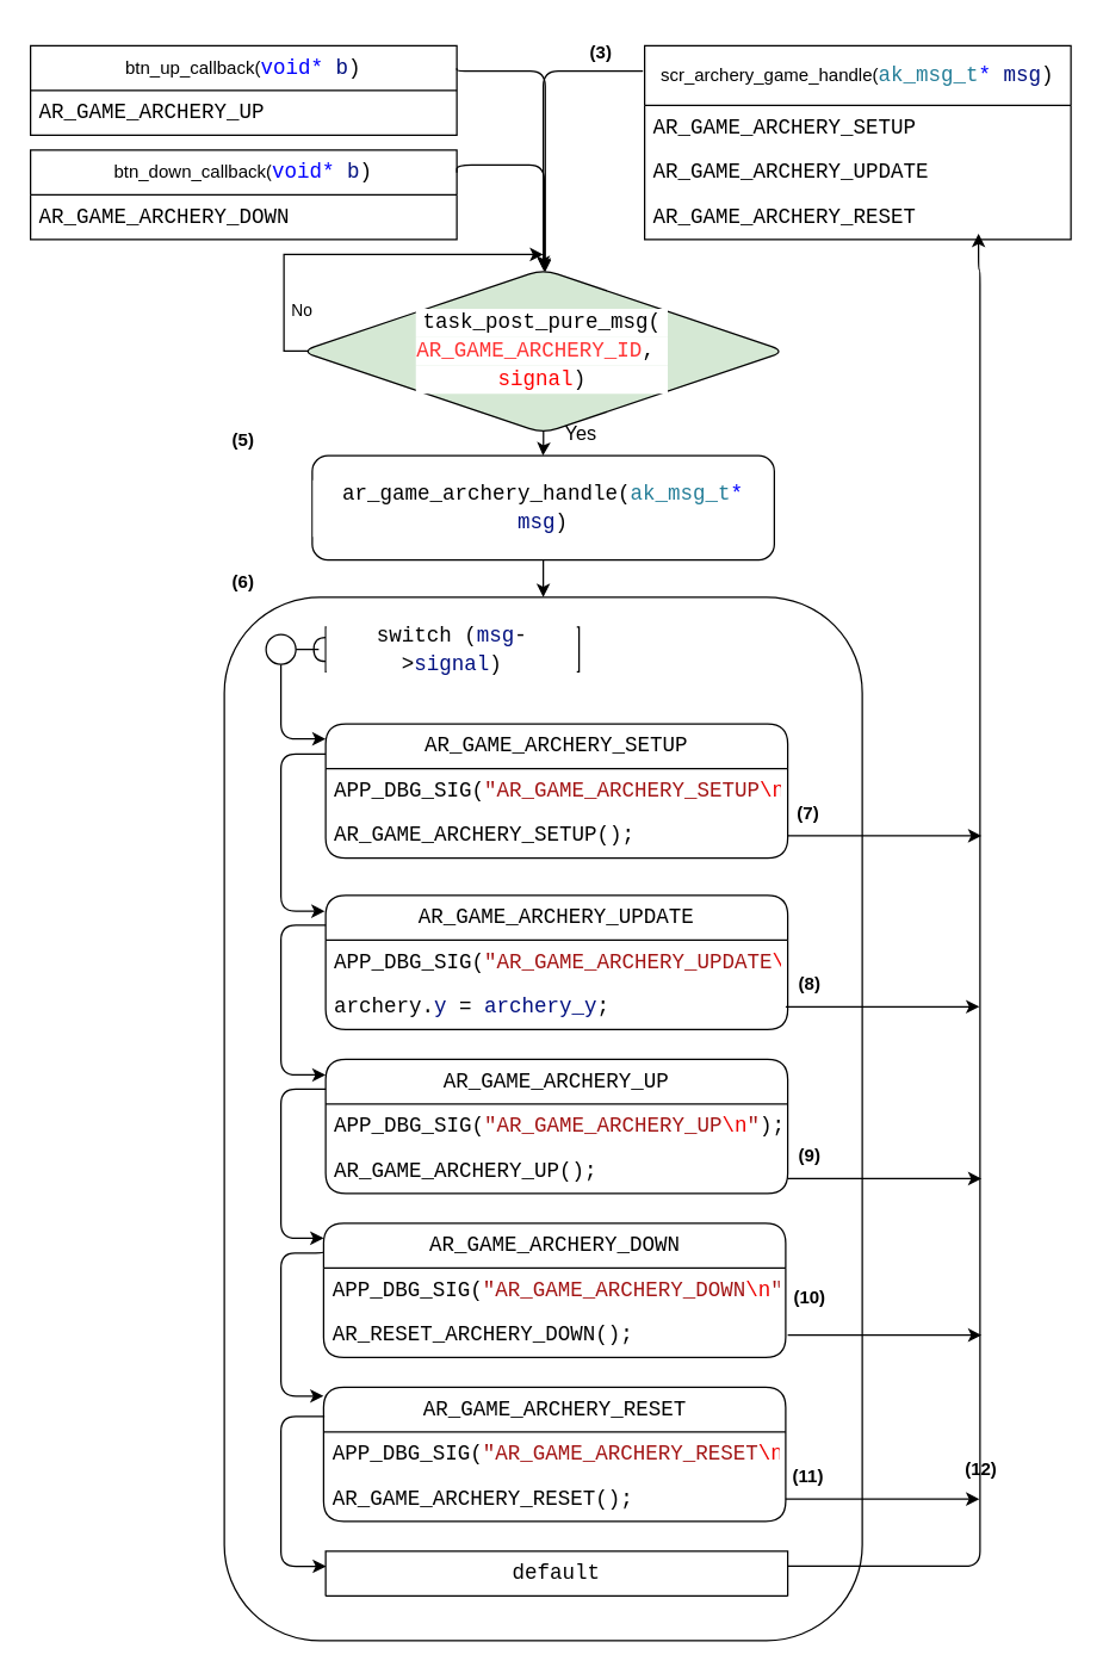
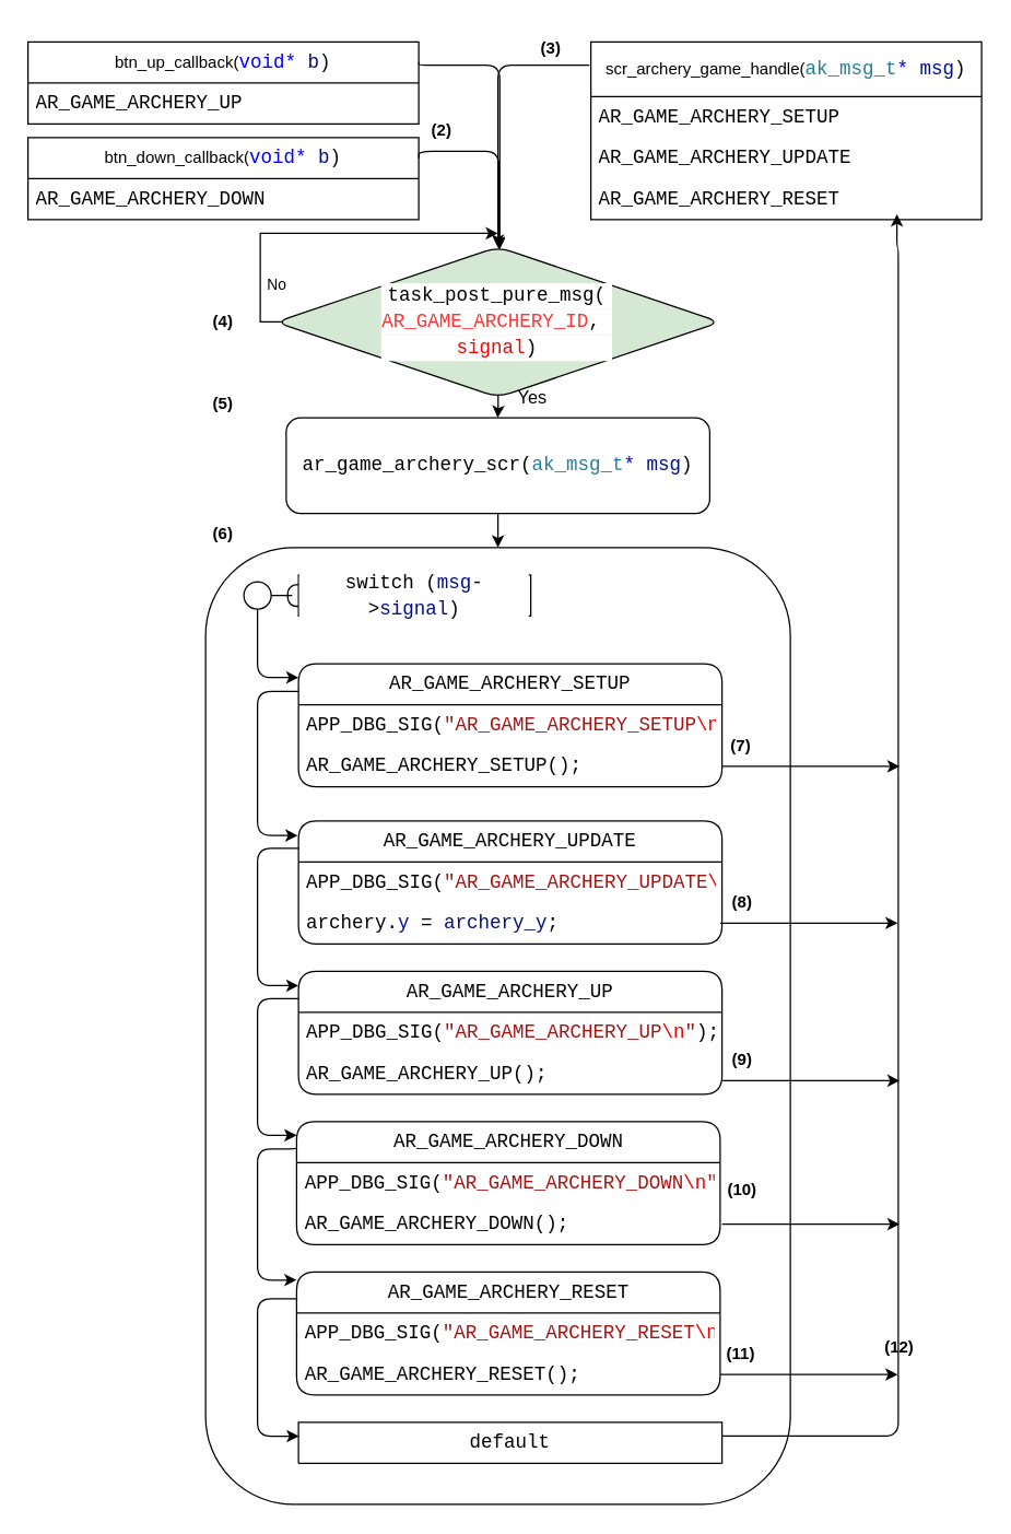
+ <mxCell id="41" value="&lt;b&gt;(2)&lt;/b&gt;" style="text;html=1;strokeColor=none;fillColor=none;align=center;verticalAlign=middle;whiteSpace=wrap;rounded=0;" parent="1" vertex="1"><mxGeometry x="308" y="80" width="30" height="30" as="geometry" /></mxCell>
+ <mxCell id="43" value="&lt;b&gt;(4)&lt;/b&gt;" style="text;html=1;strokeColor=none;fillColor=none;align=center;verticalAlign=middle;whiteSpace=wrap;rounded=0;" parent="1" vertex="1"><mxGeometry x="148" y="220" width="30" height="30" as="geometry" /></mxCell>
- <mxCell id="3" value="&lt;div&gt;&lt;div style=&quot;background-color: rgb(255, 255, 255); font-family: Consolas, &amp;quot;Courier New&amp;quot;, monospace; font-size: 14px; line-height: 19px;&quot;&gt;ar_game_archery_handle(&lt;span style=&quot;color: #267f99;&quot;&gt;ak_msg_t&lt;/span&gt;&lt;span style=&quot;color: #0000ff;&quot;&gt;*&lt;/span&gt; &lt;span style=&quot;color: #001080;&quot;&gt;msg&lt;/span&gt;)&lt;/div&gt;&lt;/div&gt;" style="rounded=1;whiteSpace=wrap;html=1;fontSize=12;glass=0;strokeWidth=1;shadow=0;" parent="1" vertex="1"><mxGeometry x="209" y="305" width="310" height="70" as="geometry" /></mxCell>
+ <mxCell id="3" value="&lt;div&gt;&lt;div style=&quot;background-color: rgb(255, 255, 255); font-family: Consolas, &amp;quot;Courier New&amp;quot;, monospace; font-size: 14px; line-height: 19px;&quot;&gt;ar_game_archery_scr(&lt;span style=&quot;color: #267f99;&quot;&gt;ak_msg_t&lt;/span&gt;&lt;span style=&quot;color: #0000ff;&quot;&gt;*&lt;/span&gt; &lt;span style=&quot;color: #001080;&quot;&gt;msg&lt;/span&gt;)&lt;/div&gt;&lt;/div&gt;" style="rounded=1;whiteSpace=wrap;html=1;fontSize=12;glass=0;strokeWidth=1;shadow=0;" parent="1" vertex="1"><mxGeometry x="209" y="305" width="310" height="70" as="geometry" /></mxCell>
- <mxCell id="17" value="&lt;div style=&quot;background-color: rgb(255, 255, 255); font-family: Consolas, &amp;quot;Courier New&amp;quot;, monospace; font-size: 14px; line-height: 19px;&quot;&gt;&lt;div style=&quot;line-height: 19px;&quot;&gt;&lt;div style=&quot;line-height: 19px;&quot;&gt;AR_RESET_ARCHERY_DOWN();&lt;/div&gt;&lt;/div&gt;&lt;/div&gt;" style="text;strokeColor=none;fillColor=none;align=left;verticalAlign=middle;spacingLeft=4;spacingRight=4;overflow=hidden;points=[[0,0.5],[1,0.5]];portConstraint=eastwest;rotatable=0;whiteSpace=wrap;html=1;rounded=1;" parent="15" vertex="1"><mxGeometry y="60" width="310" height="30" as="geometry" /></mxCell>
+ <mxCell id="17" value="&lt;div style=&quot;background-color: rgb(255, 255, 255); font-family: Consolas, &amp;quot;Courier New&amp;quot;, monospace; font-size: 14px; line-height: 19px;&quot;&gt;&lt;div style=&quot;line-height: 19px;&quot;&gt;&lt;div style=&quot;line-height: 19px;&quot;&gt;AR_GAME_ARCHERY_DOWN();&lt;/div&gt;&lt;/div&gt;&lt;/div&gt;" style="text;strokeColor=none;fillColor=none;align=left;verticalAlign=middle;spacingLeft=4;spacingRight=4;overflow=hidden;points=[[0,0.5],[1,0.5]];portConstraint=eastwest;rotatable=0;whiteSpace=wrap;html=1;rounded=1;" parent="15" vertex="1"><mxGeometry y="60" width="310" height="30" as="geometry" /></mxCell>
